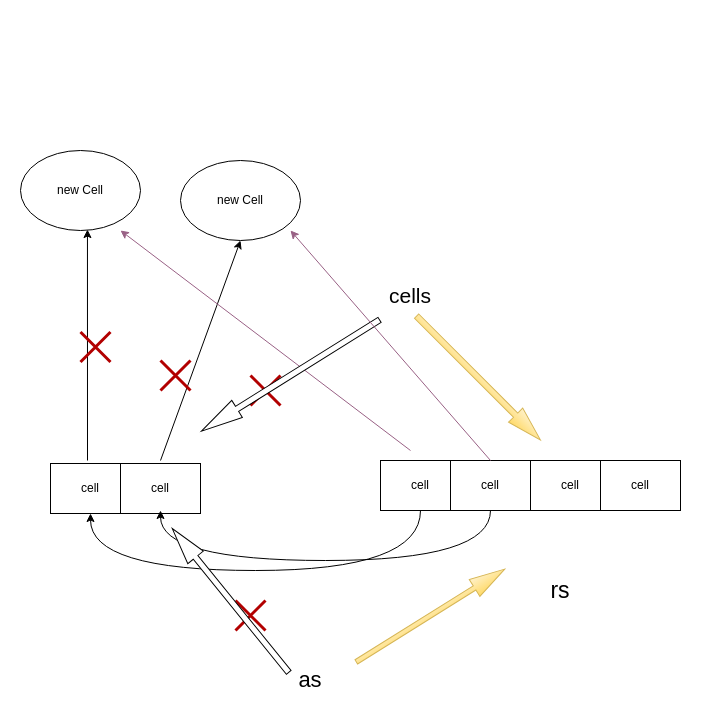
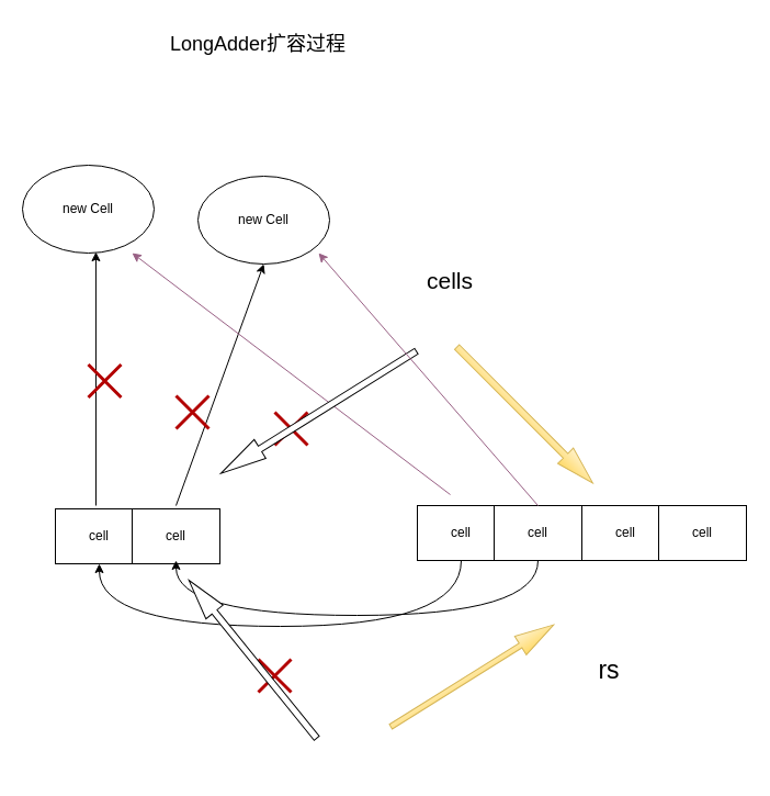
+ <mxCell id="15" value="&lt;font style=&quot;font-size: 18px&quot;&gt;LongAdder扩容过程&lt;/font&gt;" style="text;html=1;strokeColor=none;fillColor=none;align=center;verticalAlign=middle;whiteSpace=wrap;rounded=0;" vertex="1" parent="1"><mxGeometry x="140" y="20" width="190" height="40" as="geometry" /></mxCell>
- <mxCell id="10" value="&lt;font style=&quot;font-size: 21px&quot;&gt;cells&lt;/font&gt;" style="text;html=1;strokeColor=none;fillColor=none;align=center;verticalAlign=middle;whiteSpace=wrap;rounded=0;" vertex="1" parent="1"><mxGeometry x="390" y="285" width="40" height="20" as="geometry" /></mxCell>
+ <mxCell id="10" value="&lt;font style=&quot;font-size: 21px&quot;&gt;cells&lt;/font&gt;" style="text;html=1;strokeColor=none;fillColor=none;align=center;verticalAlign=middle;whiteSpace=wrap;rounded=0;" vertex="1" parent="1"><mxGeometry x="390" y="245" width="40" height="20" as="geometry" /></mxCell>
- <mxCell id="8" value="&lt;font style=&quot;font-size: 23px&quot;&gt;rs&lt;/font&gt;" style="text;html=1;strokeColor=none;fillColor=none;align=center;verticalAlign=middle;whiteSpace=wrap;rounded=0;" vertex="1" parent="1"><mxGeometry x="540" y="580" width="40" height="20" as="geometry" /></mxCell>
+ <mxCell id="8" value="&lt;font style=&quot;font-size: 23px&quot;&gt;rs&lt;/font&gt;" style="text;html=1;strokeColor=none;fillColor=none;align=center;verticalAlign=middle;whiteSpace=wrap;rounded=0;" vertex="1" parent="1"><mxGeometry x="535" y="600" width="40" height="20" as="geometry" /></mxCell>
- <mxCell id="9" value="&lt;font style=&quot;font-size: 22px&quot;&gt;as&lt;/font&gt;" style="text;html=1;strokeColor=none;fillColor=none;align=center;verticalAlign=middle;whiteSpace=wrap;rounded=0;strokeWidth=9;" vertex="1" parent="1"><mxGeometry x="290" y="670" width="40" height="20" as="geometry" /></mxCell>
